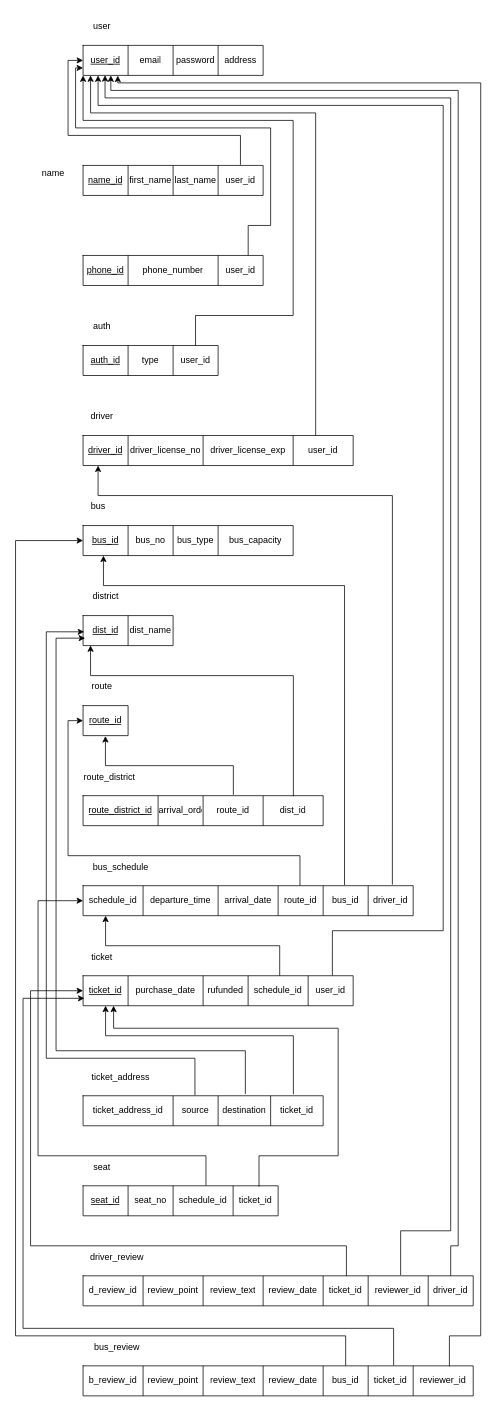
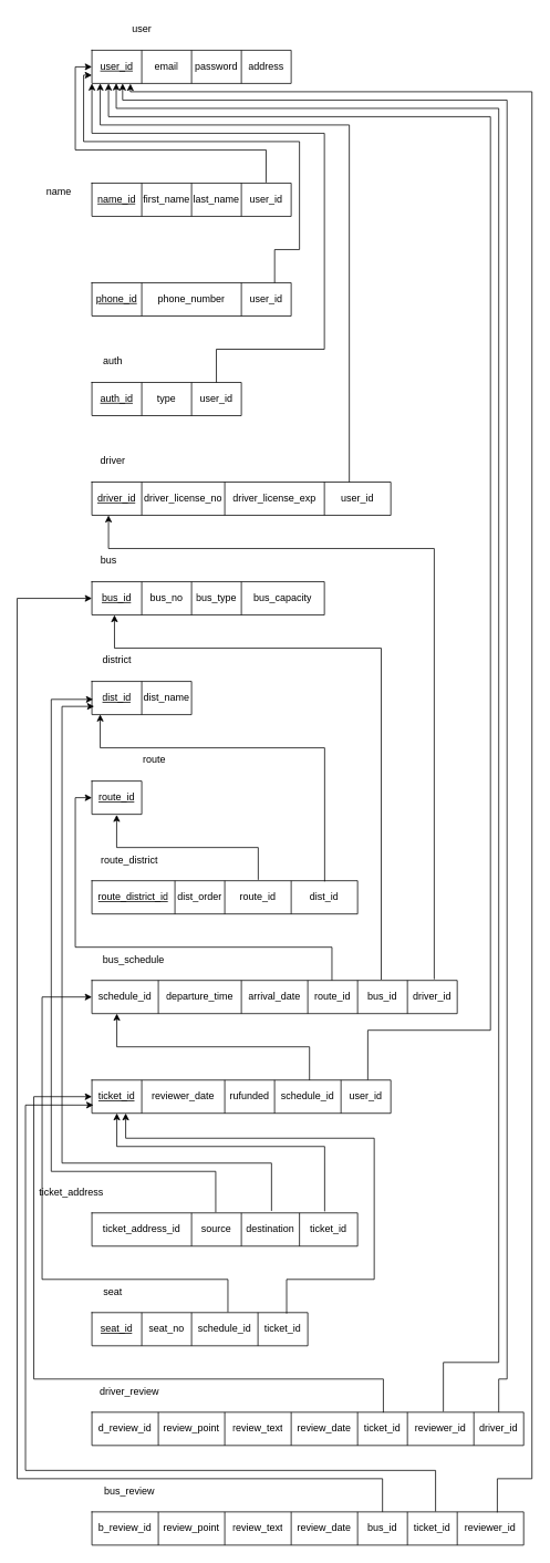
- <mxCell id="8" value="user" style="text;html=1;align=center;verticalAlign=middle;resizable=0;points=[];autosize=1;strokeColor=none;fillColor=none;" vertex="1" parent="1"><mxGeometry x="110" y="20" width="50" height="30" as="geometry" /></mxCell>
+ <mxCell id="8" value="user" style="text;html=1;align=center;verticalAlign=middle;resizable=0;points=[];autosize=1;strokeColor=none;fillColor=none;" vertex="1" parent="1"><mxGeometry x="145" y="20" width="50" height="30" as="geometry" /></mxCell>
- <mxCell id="47" value="route" style="text;html=1;align=center;verticalAlign=middle;resizable=0;points=[];autosize=1;strokeColor=none;fillColor=none;" vertex="1" parent="1"><mxGeometry x="110" y="900" width="50" height="30" as="geometry" /></mxCell>
+ <mxCell id="47" value="route" style="text;html=1;align=center;verticalAlign=middle;resizable=0;points=[];autosize=1;strokeColor=none;fillColor=none;" vertex="1" parent="1"><mxGeometry x="160" y="900" width="50" height="30" as="geometry" /></mxCell>
- <mxCell id="54" value="route_district" style="text;html=1;align=center;verticalAlign=middle;resizable=0;points=[];autosize=1;strokeColor=none;fillColor=none;" vertex="1" parent="1"><mxGeometry x="100" y="1020" width="90" height="30" as="geometry" /></mxCell>
+ <mxCell id="54" value="route_district" style="text;html=1;align=center;verticalAlign=middle;resizable=0;points=[];autosize=1;strokeColor=none;fillColor=none;" vertex="1" parent="1"><mxGeometry x="110" y="1020" width="90" height="30" as="geometry" /></mxCell>
- <mxCell id="51" value="arrival_order" style="shape=partialRectangle;html=1;whiteSpace=wrap;connectable=0;strokeColor=inherit;overflow=hidden;fillColor=none;top=0;left=0;bottom=0;right=0;pointerEvents=1;" vertex="1" parent="49"><mxGeometry x="100" width="60" height="40" as="geometry"><mxRectangle width="60" height="40" as="alternateBounds" /></mxGeometry></mxCell>
+ <mxCell id="51" value="dist_order" style="shape=partialRectangle;html=1;whiteSpace=wrap;connectable=0;strokeColor=inherit;overflow=hidden;fillColor=none;top=0;left=0;bottom=0;right=0;pointerEvents=1;" vertex="1" parent="49"><mxGeometry x="100" width="60" height="40" as="geometry"><mxRectangle width="60" height="40" as="alternateBounds" /></mxGeometry></mxCell>
- <mxCell id="76" value="ticket" style="text;html=1;align=center;verticalAlign=middle;resizable=0;points=[];autosize=1;strokeColor=none;fillColor=none;" vertex="1" parent="1"><mxGeometry x="110" y="1260" width="50" height="30" as="geometry" /></mxCell>
- <mxCell id="72" value="purchase_date" style="shape=partialRectangle;html=1;whiteSpace=wrap;connectable=0;strokeColor=inherit;overflow=hidden;fillColor=none;top=0;left=0;bottom=0;right=0;pointerEvents=1;" vertex="1" parent="70"><mxGeometry x="60" width="100" height="40" as="geometry"><mxRectangle width="100" height="40" as="alternateBounds" /></mxGeometry></mxCell>
+ <mxCell id="72" value="reviewer_date" style="shape=partialRectangle;html=1;whiteSpace=wrap;connectable=0;strokeColor=inherit;overflow=hidden;fillColor=none;top=0;left=0;bottom=0;right=0;pointerEvents=1;" vertex="1" parent="70"><mxGeometry x="60" width="100" height="40" as="geometry"><mxRectangle width="100" height="40" as="alternateBounds" /></mxGeometry></mxCell>
- <mxCell id="91" value="ticket_address" style="text;html=1;align=center;verticalAlign=middle;resizable=0;points=[];autosize=1;strokeColor=none;fillColor=none;" vertex="1" parent="1"><mxGeometry x="110" y="1420" width="100" height="30" as="geometry" /></mxCell>
+ <mxCell id="91" value="ticket_address" style="text;html=1;align=center;verticalAlign=middle;resizable=0;points=[];autosize=1;strokeColor=none;fillColor=none;" vertex="1" parent="1"><mxGeometry x="35" y="1420" width="100" height="30" as="geometry" /></mxCell>
